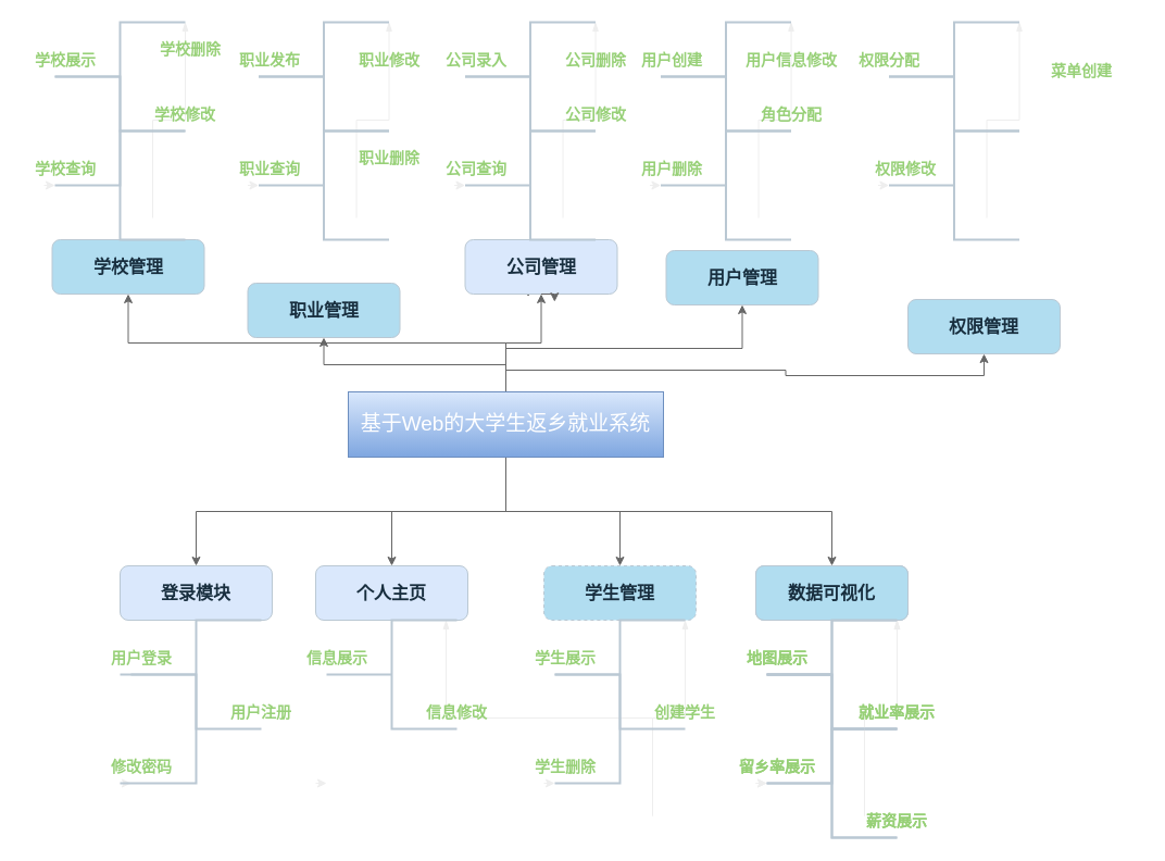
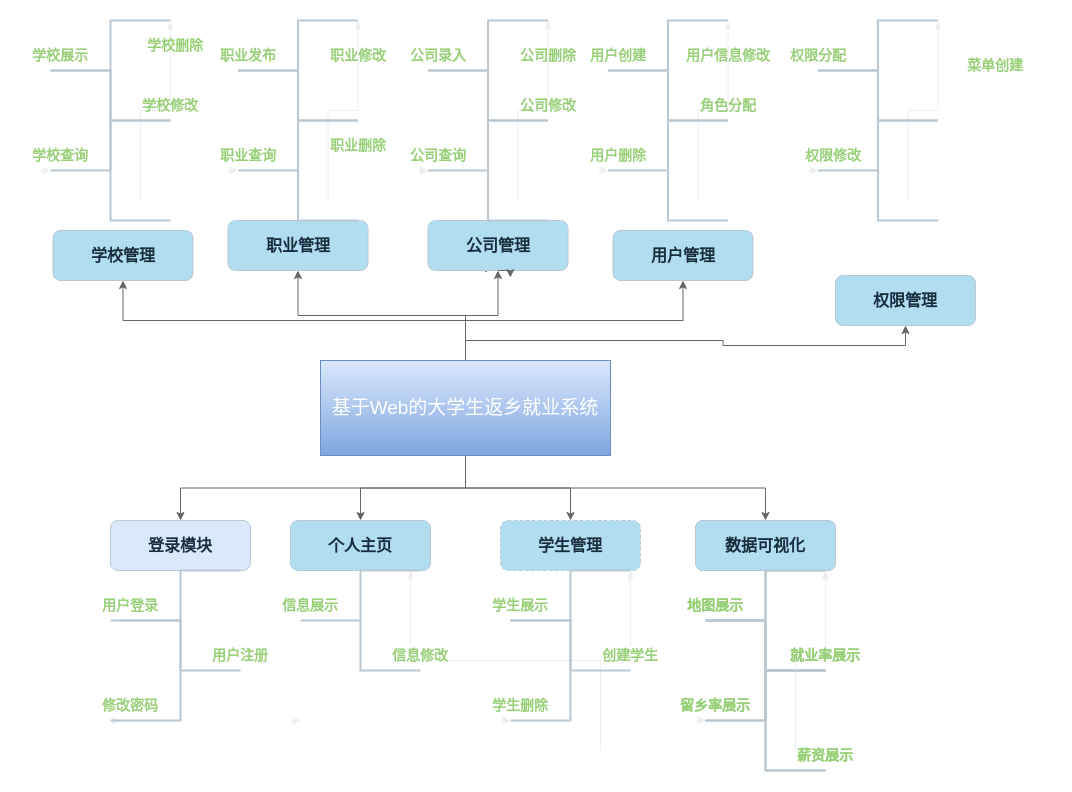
- <mxCell id="64" value="&lt;span style=&quot;font-size: 16px;&quot;&gt;&lt;b&gt;学校管理&lt;/b&gt;&lt;/span&gt;" style="rounded=1;whiteSpace=wrap;html=1;strokeColor=#BAC8D3;fontColor=#182E3E;fillColor=#B1DDF0;" vertex="1" parent="1"><mxGeometry x="47.5" y="220" width="140" height="50" as="geometry" /></mxCell>
+ <mxCell id="64" value="&lt;span style=&quot;font-size: 16px;&quot;&gt;&lt;b&gt;学校管理&lt;/b&gt;&lt;/span&gt;" style="rounded=1;whiteSpace=wrap;html=1;strokeColor=#BAC8D3;fontColor=#182E3E;fillColor=#B1DDF0;" vertex="1" parent="1"><mxGeometry x="52.5" y="230" width="140" height="50" as="geometry" /></mxCell>
- <mxCell id="88" value="&lt;span style=&quot;font-size: 16px;&quot;&gt;&lt;b&gt;公司管理&lt;/b&gt;&lt;/span&gt;" style="rounded=1;whiteSpace=wrap;html=1;strokeColor=#BAC8D3;fontColor=#182E3E;fillColor=#dae8fc;" vertex="1" parent="1"><mxGeometry x="427.5" y="220" width="140" height="50" as="geometry" /></mxCell>
+ <mxCell id="88" value="&lt;span style=&quot;font-size: 16px;&quot;&gt;&lt;b&gt;公司管理&lt;/b&gt;&lt;/span&gt;" style="rounded=1;whiteSpace=wrap;html=1;strokeColor=#BAC8D3;fontColor=#182E3E;fillColor=#B1DDF0;" vertex="1" parent="1"><mxGeometry x="427.5" y="220" width="140" height="50" as="geometry" /></mxCell>
- <mxCell id="76" value="&lt;span style=&quot;font-size: 16px;&quot;&gt;&lt;b&gt;职业管理&lt;/b&gt;&lt;/span&gt;" style="rounded=1;whiteSpace=wrap;html=1;strokeColor=#BAC8D3;fontColor=#182E3E;fillColor=#B1DDF0;" vertex="1" parent="1"><mxGeometry x="227.5" y="260" width="140" height="50" as="geometry" /></mxCell>
+ <mxCell id="76" value="&lt;span style=&quot;font-size: 16px;&quot;&gt;&lt;b&gt;职业管理&lt;/b&gt;&lt;/span&gt;" style="rounded=1;whiteSpace=wrap;html=1;strokeColor=#BAC8D3;fontColor=#182E3E;fillColor=#B1DDF0;" vertex="1" parent="1"><mxGeometry x="227.5" y="220" width="140" height="50" as="geometry" /></mxCell>
- <mxCell id="63" value="&lt;font color=&quot;#ffffff&quot; style=&quot;font-size: 19px;&quot;&gt;基于Web的大学生返乡就业系统&lt;/font&gt;" style="rounded=0;whiteSpace=wrap;html=1;fillColor=#dae8fc;strokeColor=#6c8ebf;gradientColor=#7ea6e0;" vertex="1" parent="1"><mxGeometry x="320" y="360" width="290" height="60" as="geometry" /></mxCell>
+ <mxCell id="63" value="&lt;font color=&quot;#ffffff&quot; style=&quot;font-size: 19px;&quot;&gt;基于Web的大学生返乡就业系统&lt;/font&gt;" style="rounded=0;whiteSpace=wrap;html=1;fillColor=#dae8fc;strokeColor=#6c8ebf;gradientColor=#7ea6e0;" vertex="1" parent="1"><mxGeometry x="320" y="360" width="290" height="95" as="geometry" /></mxCell>
- <mxCell id="13" value="&lt;span style=&quot;font-size: 16px;&quot;&gt;&lt;b&gt;个人主页&lt;/b&gt;&lt;/span&gt;" style="rounded=1;whiteSpace=wrap;html=1;strokeColor=#BAC8D3;fontColor=#182E3E;fillColor=#dae8fc;" vertex="1" parent="11"><mxGeometry x="30" width="140" height="50" as="geometry" /></mxCell>
+ <mxCell id="13" value="&lt;span style=&quot;font-size: 16px;&quot;&gt;&lt;b&gt;个人主页&lt;/b&gt;&lt;/span&gt;" style="rounded=1;whiteSpace=wrap;html=1;strokeColor=#BAC8D3;fontColor=#182E3E;fillColor=#B1DDF0;" vertex="1" parent="11"><mxGeometry x="30" width="140" height="50" as="geometry" /></mxCell>
